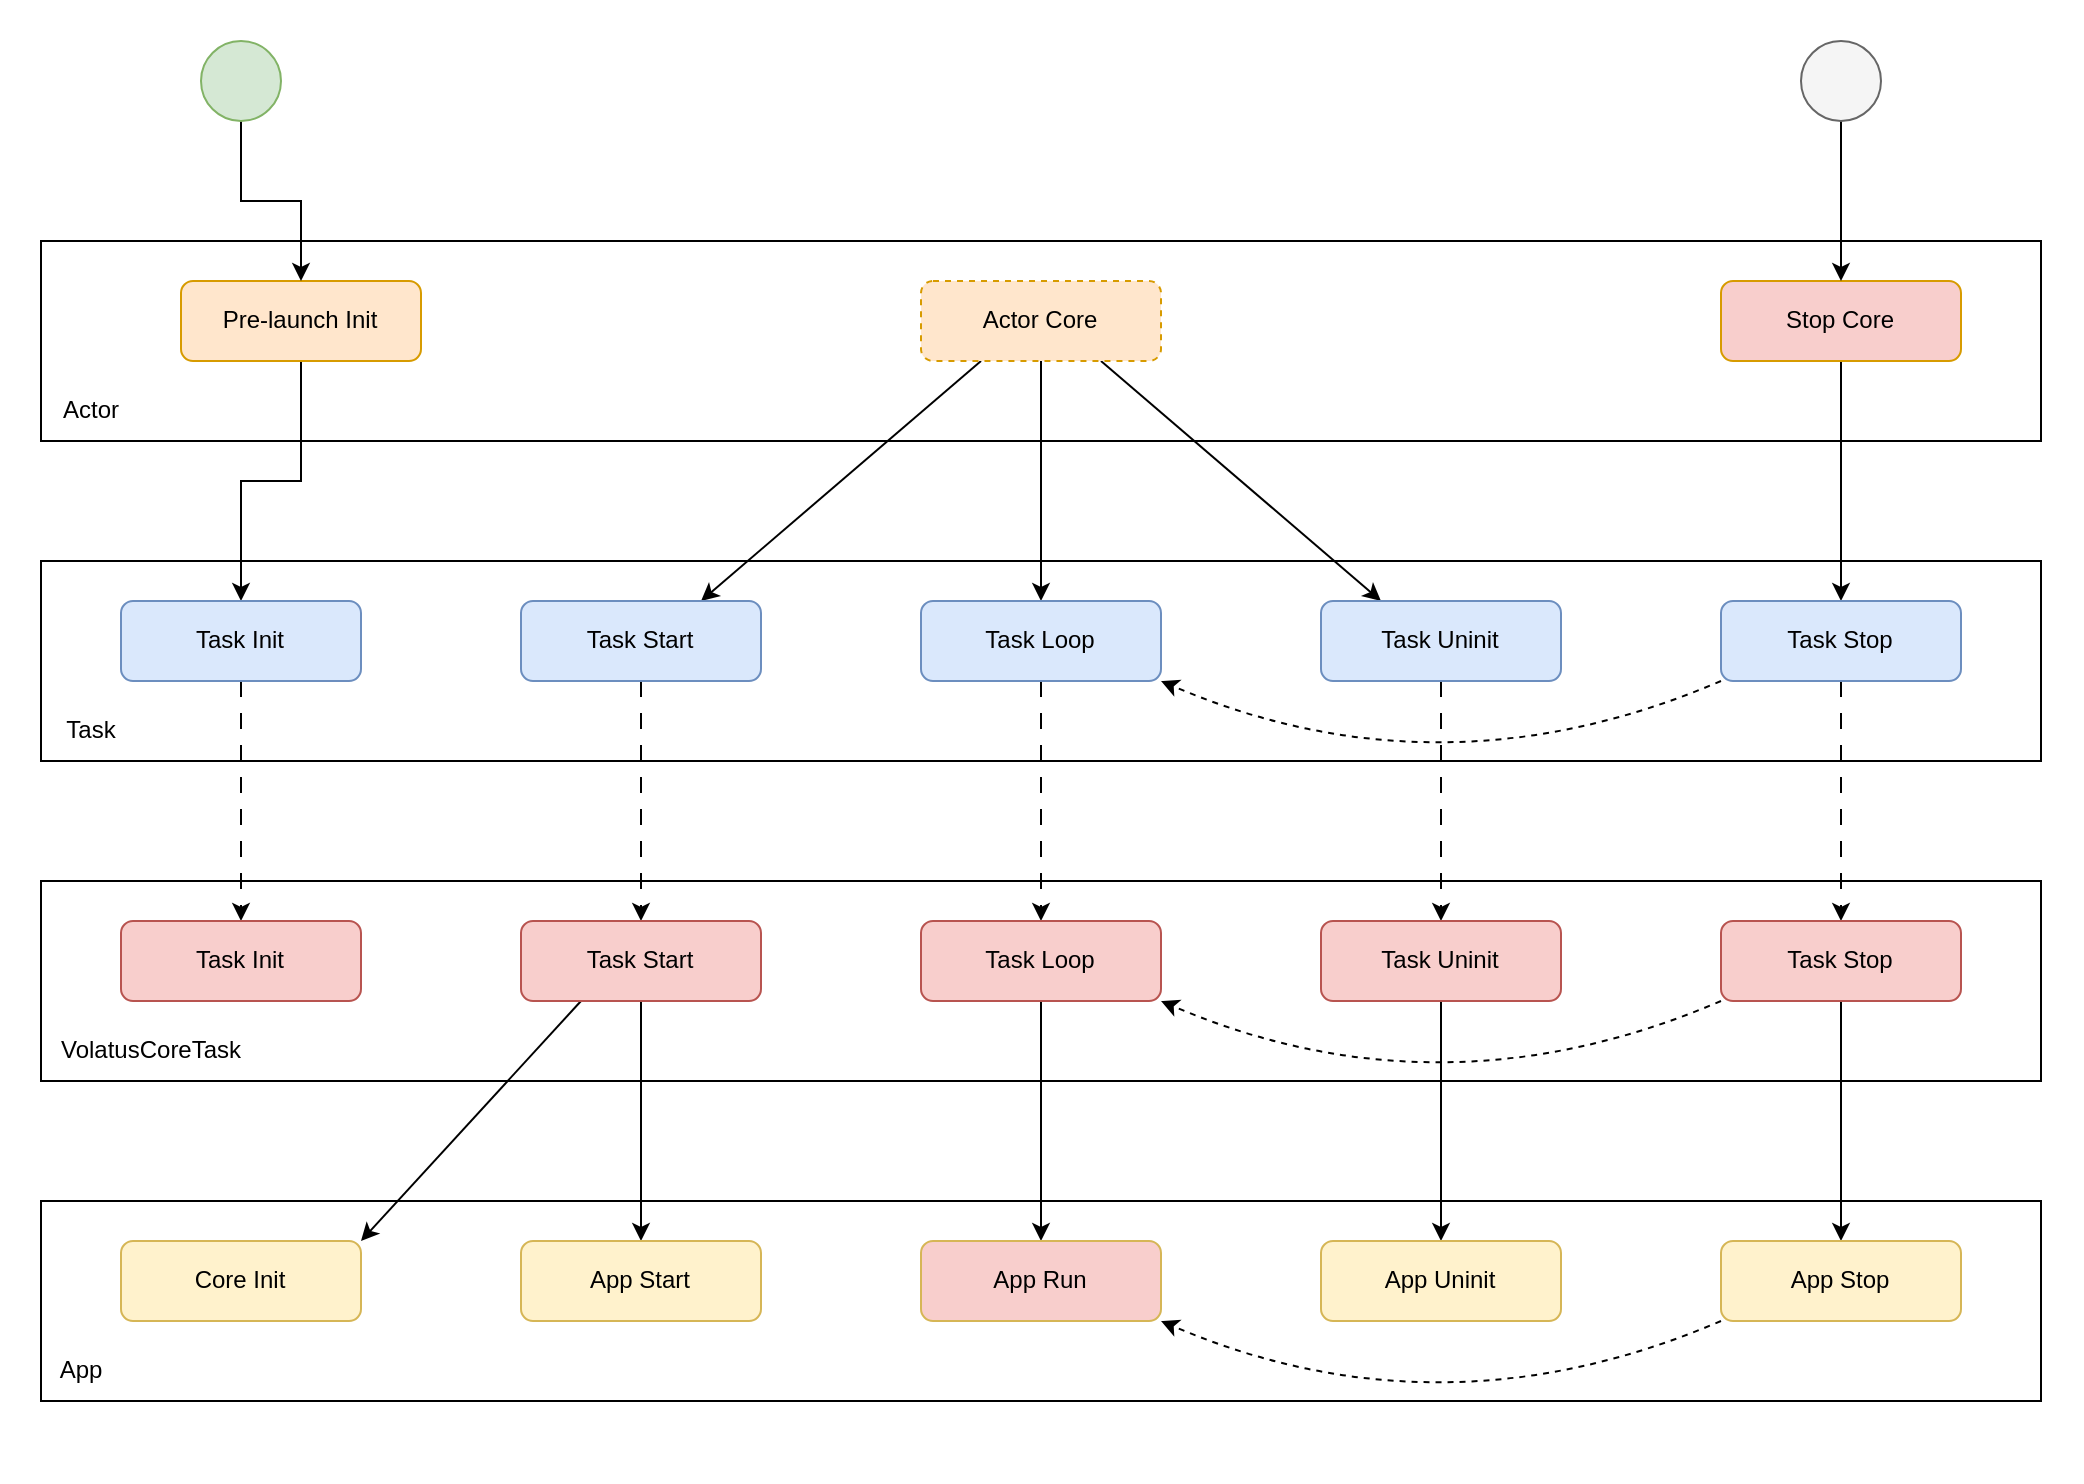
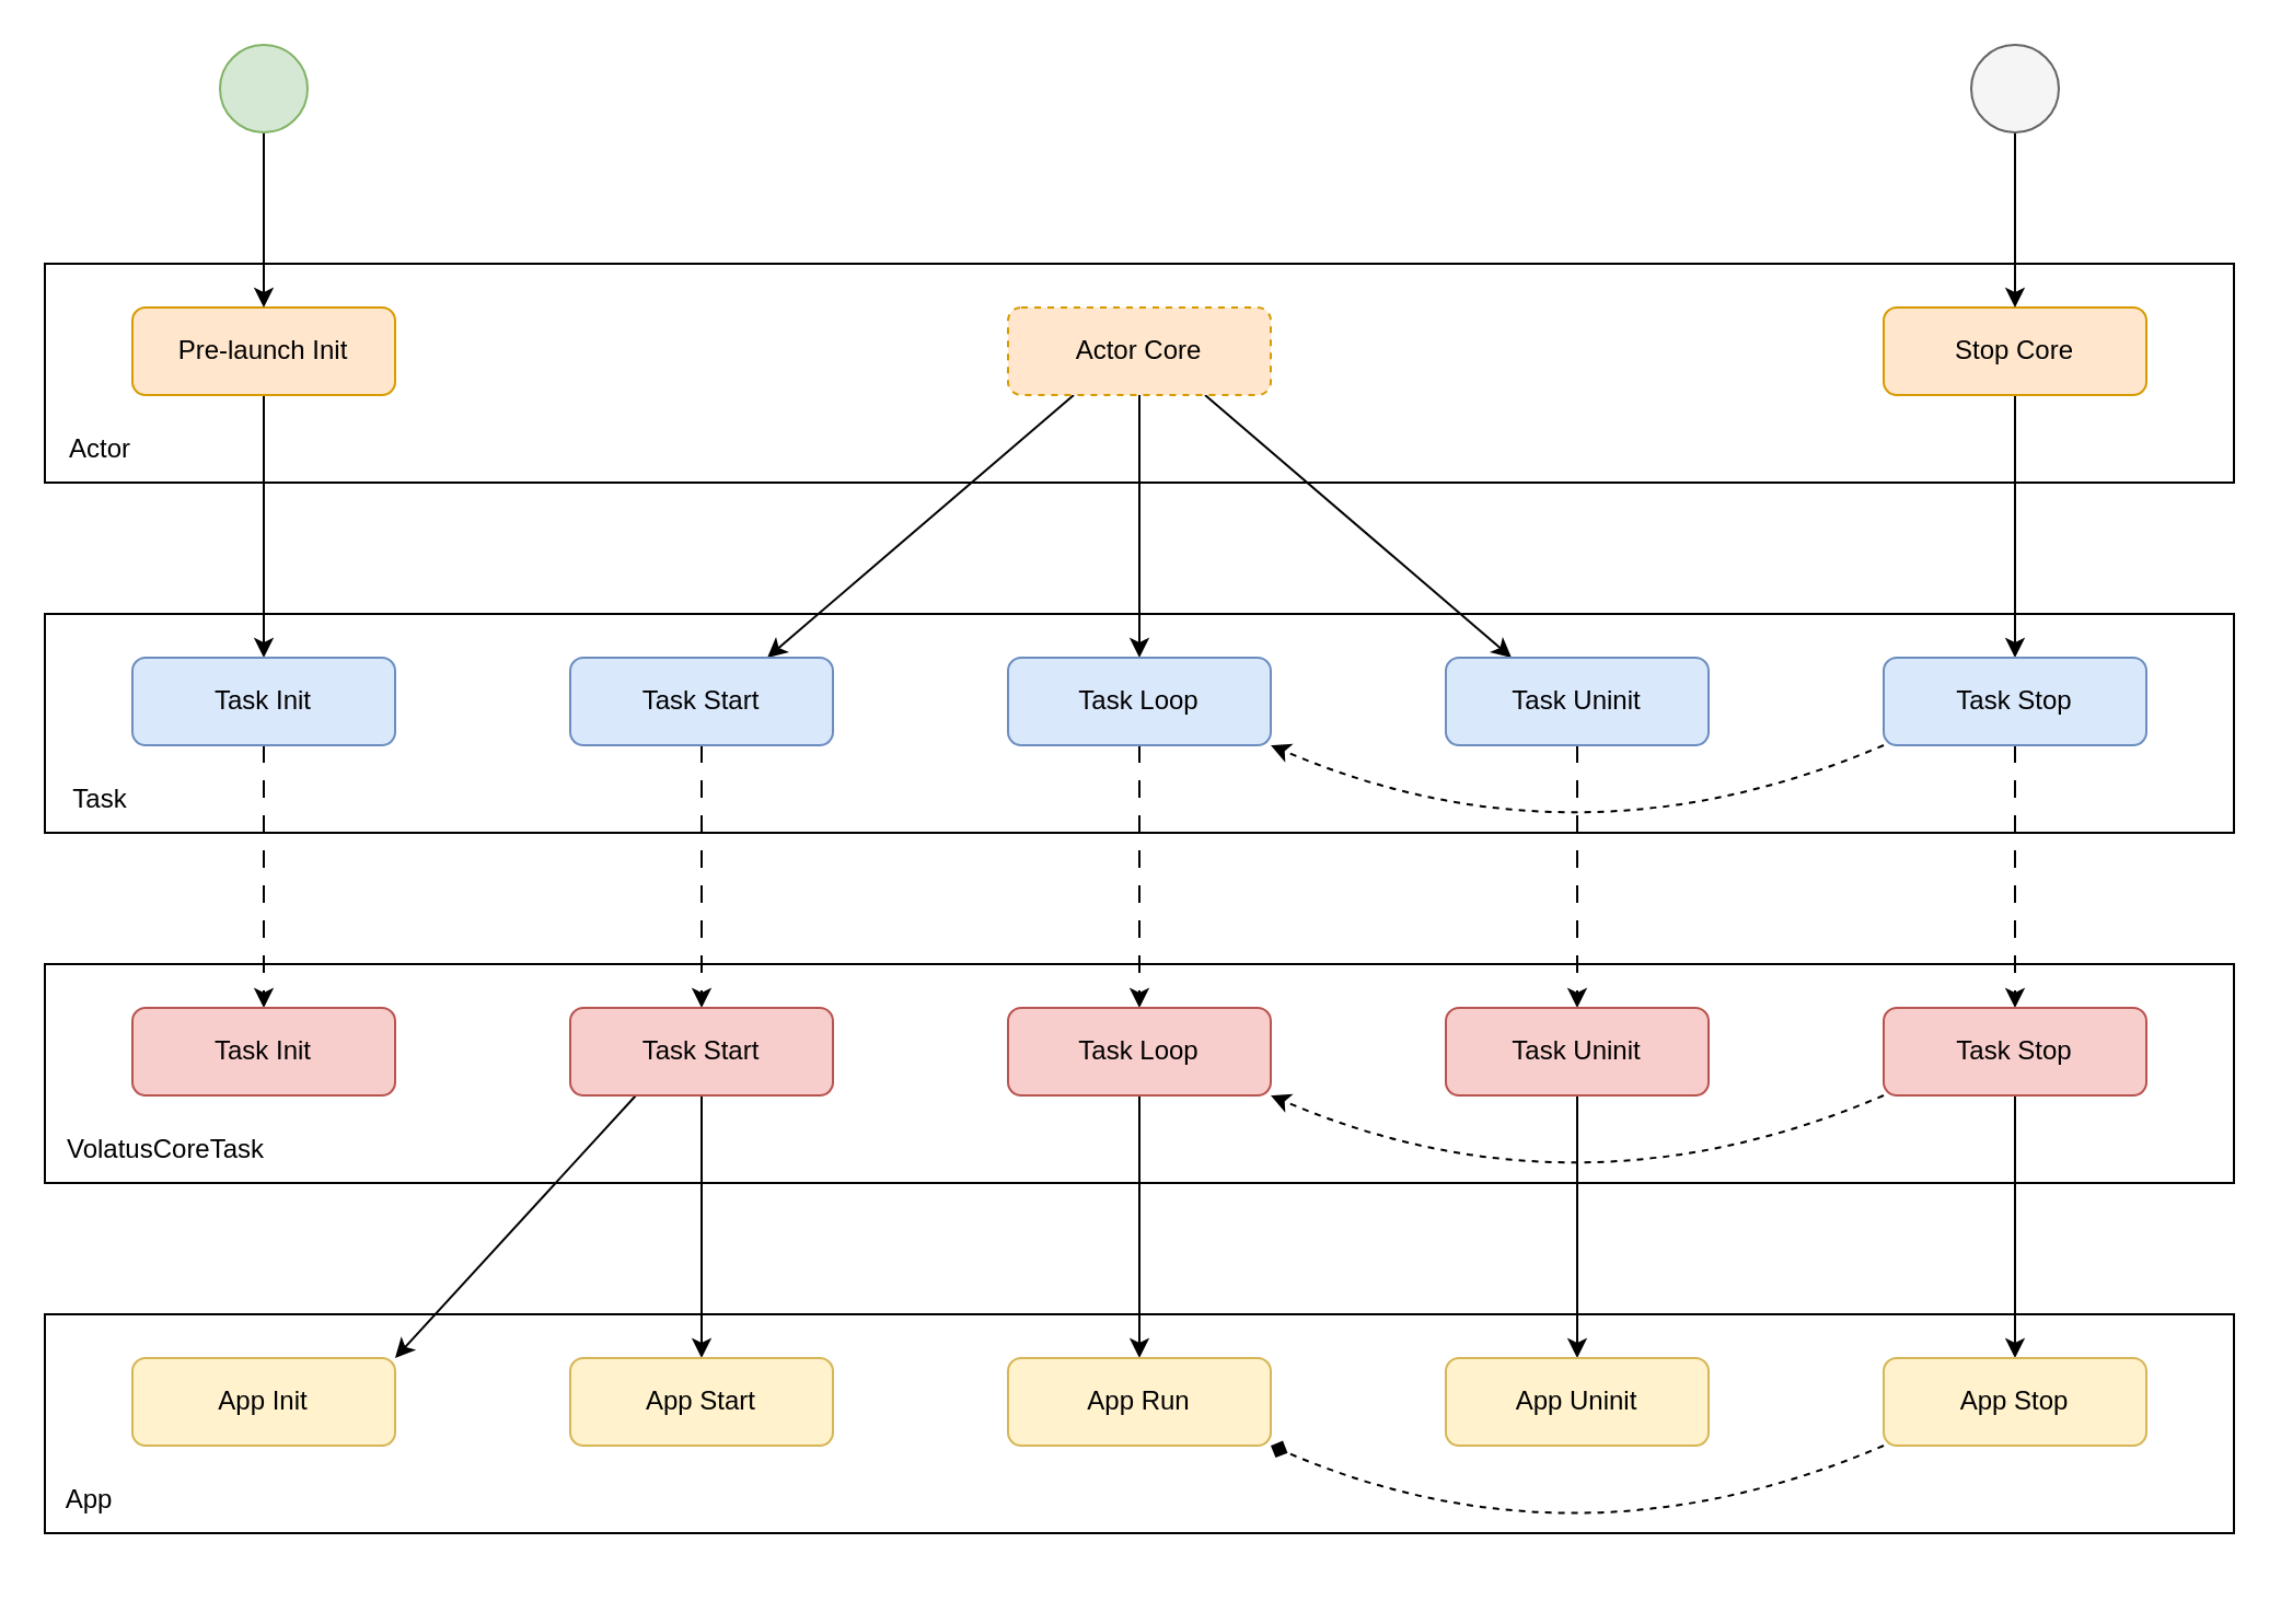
- <mxCell id="7" value="Pre-launch Init" style="rounded=1;whiteSpace=wrap;html=1;fillColor=#ffe6cc;strokeColor=#d79b00;" vertex="1" parent="1"><mxGeometry x="90" y="140" width="120" height="40" as="geometry" /></mxCell>
+ <mxCell id="7" value="Pre-launch Init" style="rounded=1;whiteSpace=wrap;html=1;fillColor=#ffe6cc;strokeColor=#d79b00;" vertex="1" parent="1"><mxGeometry x="60" y="140" width="120" height="40" as="geometry" /></mxCell>
- <mxCell id="13" value="Stop Core" style="rounded=1;whiteSpace=wrap;html=1;fillColor=#f8cecc;strokeColor=#d79b00;" vertex="1" parent="1"><mxGeometry x="860" y="140" width="120" height="40" as="geometry" /></mxCell>
+ <mxCell id="13" value="Stop Core" style="rounded=1;whiteSpace=wrap;html=1;fillColor=#ffe6cc;strokeColor=#d79b00;" vertex="1" parent="1"><mxGeometry x="860" y="140" width="120" height="40" as="geometry" /></mxCell>
- <mxCell id="41" value="Core Init" style="rounded=1;whiteSpace=wrap;html=1;fillColor=#fff2cc;strokeColor=#d6b656;" vertex="1" parent="1"><mxGeometry x="60" y="620" width="120" height="40" as="geometry" /></mxCell>
+ <mxCell id="41" value="App Init" style="rounded=1;whiteSpace=wrap;html=1;fillColor=#fff2cc;strokeColor=#d6b656;" vertex="1" parent="1"><mxGeometry x="60" y="620" width="120" height="40" as="geometry" /></mxCell>
- <mxCell id="43" value="App Run" style="rounded=1;whiteSpace=wrap;html=1;fillColor=#f8cecc;strokeColor=#d6b656;" vertex="1" parent="1"><mxGeometry x="460" y="620" width="120" height="40" as="geometry" /></mxCell>
+ <mxCell id="43" value="App Run" style="rounded=1;whiteSpace=wrap;html=1;fillColor=#fff2cc;strokeColor=#d6b656;" vertex="1" parent="1"><mxGeometry x="460" y="620" width="120" height="40" as="geometry" /></mxCell>
- <mxCell id="45" style="rounded=0;orthogonalLoop=1;jettySize=auto;html=1;exitX=0;exitY=1;exitDx=0;exitDy=0;entryX=1;entryY=1;entryDx=0;entryDy=0;dashed=1;curved=1;" edge="1" parent="1" source="46" target="43"><mxGeometry relative="1" as="geometry"><Array as="points"><mxPoint x="720" y="720" /></Array></mxGeometry></mxCell>
+ <mxCell id="45" style="rounded=0;orthogonalLoop=1;jettySize=auto;html=1;exitX=0;exitY=1;exitDx=0;exitDy=0;entryX=1;entryY=1;entryDx=0;entryDy=0;dashed=1;curved=1;endArrow=diamond;" edge="1" parent="1" source="46" target="43"><mxGeometry relative="1" as="geometry"><Array as="points"><mxPoint x="720" y="720" /></Array></mxGeometry></mxCell>
